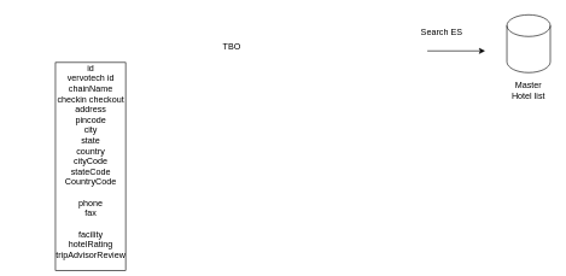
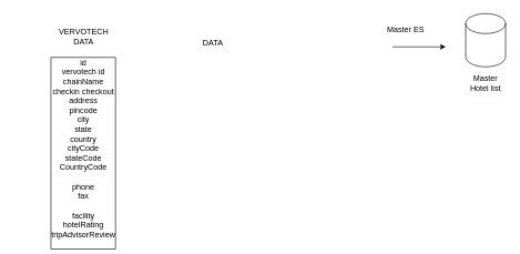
- <mxCell id="4" value="Search ES" style="text;html=1;align=center;verticalAlign=middle;whiteSpace=wrap;rounded=0;" vertex="1" parent="1"><mxGeometry x="580" y="30" width="60" height="30" as="geometry" /></mxCell>
+ <mxCell id="4" value="Master ES" style="text;html=1;align=center;verticalAlign=middle;whiteSpace=wrap;rounded=0;" vertex="1" parent="1"><mxGeometry x="580" y="30" width="60" height="30" as="geometry" /></mxCell>
+ <mxCell id="7" value="VERVOTECH DATA" style="text;html=1;align=center;verticalAlign=middle;whiteSpace=wrap;rounded=0;" vertex="1" parent="1"><mxGeometry x="87.5" y="40" width="75" height="30" as="geometry" /></mxCell>
- <mxCell id="8" value="TBO" style="text;html=1;align=center;verticalAlign=middle;whiteSpace=wrap;rounded=0;" vertex="1" parent="1"><mxGeometry x="290" y="50" width="60" height="30" as="geometry" /></mxCell>
+ <mxCell id="8" value="DATA" style="text;html=1;align=center;verticalAlign=middle;whiteSpace=wrap;rounded=0;" vertex="1" parent="1"><mxGeometry x="290" y="50" width="60" height="30" as="geometry" /></mxCell>
